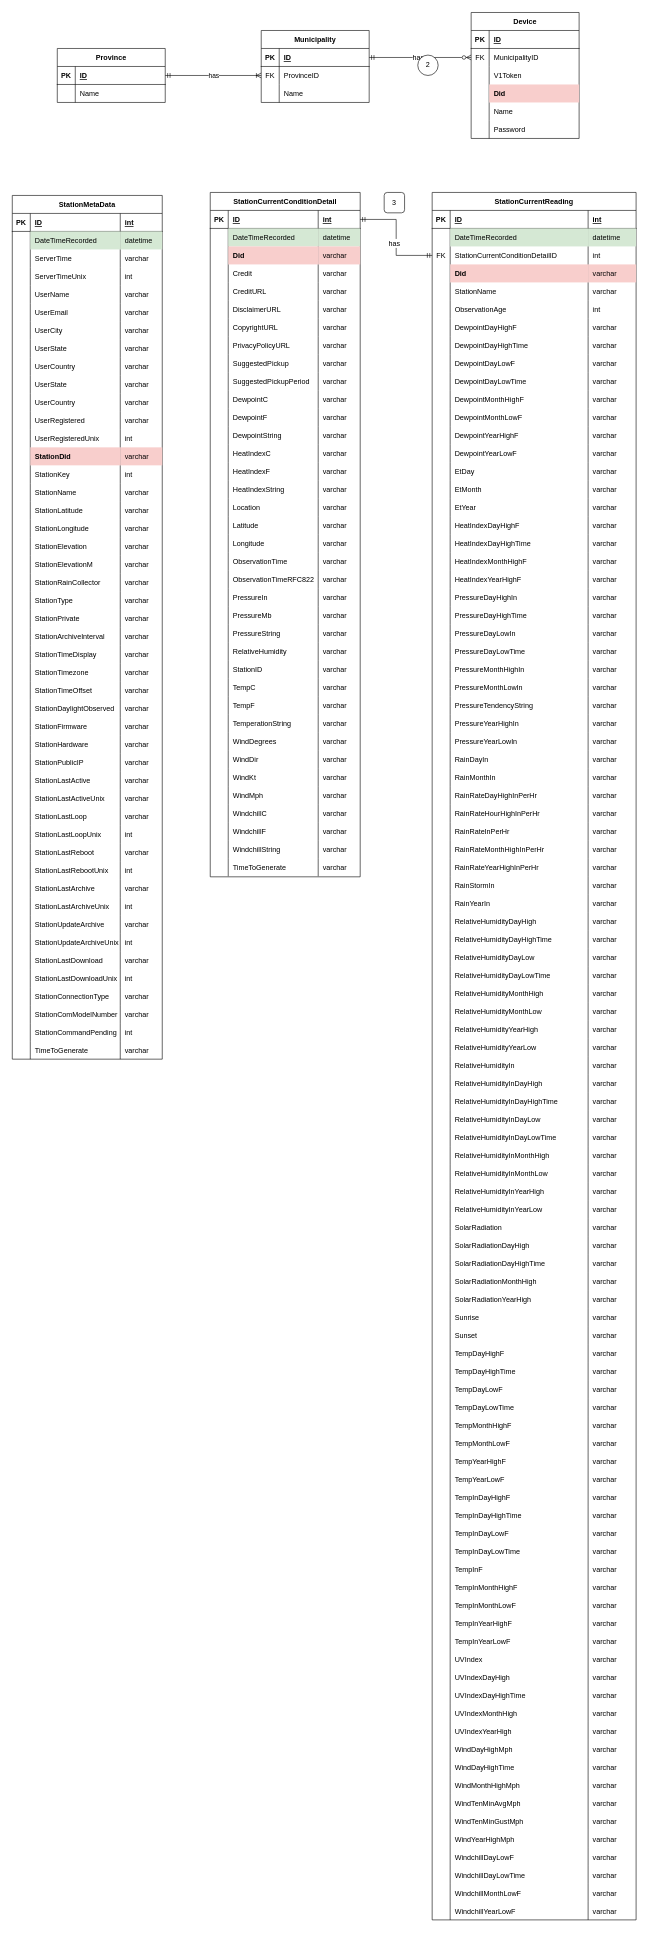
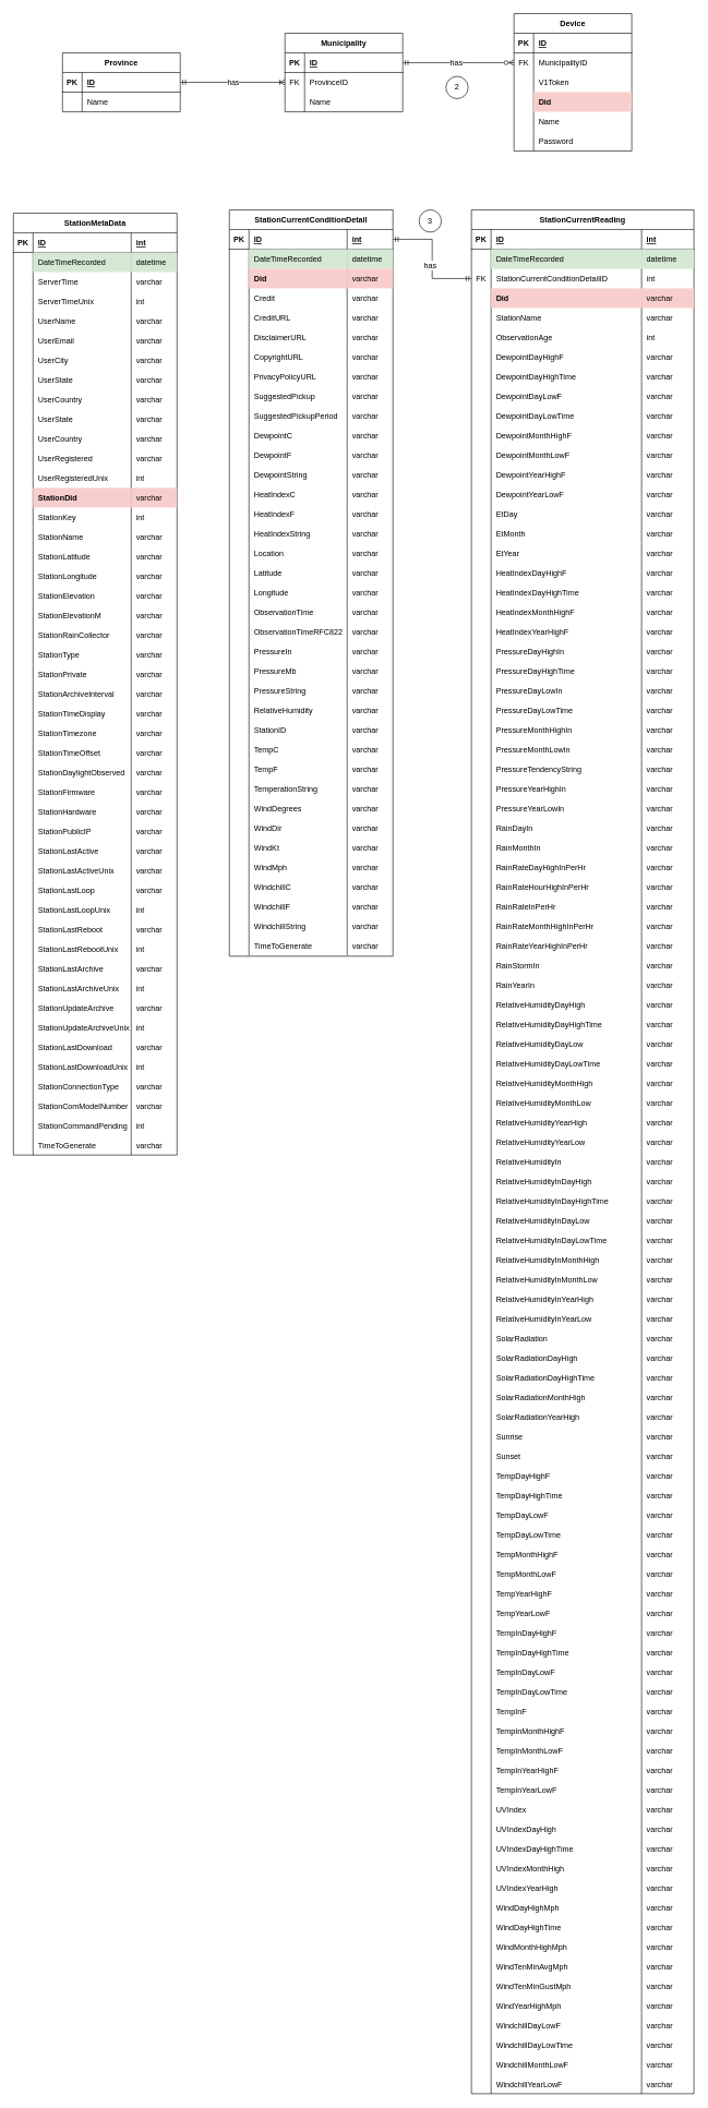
- <mxCell id="43" value="2" style="ellipse;whiteSpace=wrap;html=1;aspect=fixed;fontSize=12;" parent="1" vertex="1"><mxGeometry x="696" y="91" width="34" height="34" as="geometry" /></mxCell>
+ <mxCell id="43" value="2" style="ellipse;whiteSpace=wrap;html=1;aspect=fixed;fontSize=12;" parent="1" vertex="1"><mxGeometry x="681" y="116" width="34" height="34" as="geometry" /></mxCell>
- <mxCell id="765" value="3" style="whiteSpace=wrap;html=1;aspect=fixed;fontSize=12;rounded=1;" parent="1" vertex="1"><mxGeometry x="640" y="320" width="34" height="34" as="geometry" /></mxCell>
+ <mxCell id="765" value="3" style="ellipse;whiteSpace=wrap;html=1;aspect=fixed;fontSize=12;" parent="1" vertex="1"><mxGeometry x="640" y="320" width="34" height="34" as="geometry" /></mxCell>
